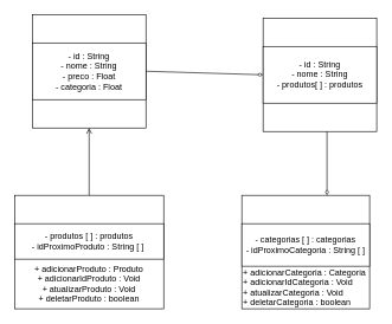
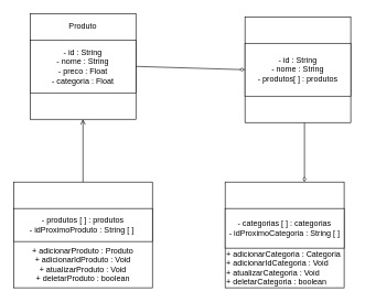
+ <mxCell id="5" value="Produto" style="text;html=1;strokeColor=none;fillColor=none;align=center;verticalAlign=middle;whiteSpace=wrap;rounded=0;" vertex="1" parent="2"><mxGeometry width="160" height="40" as="geometry" /></mxCell>
